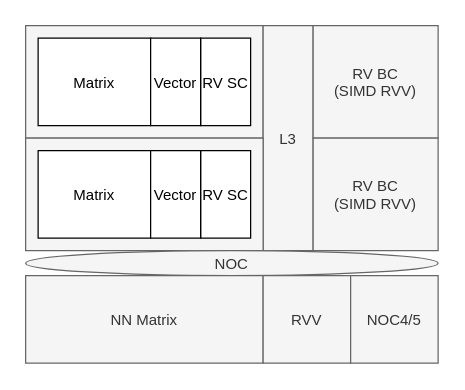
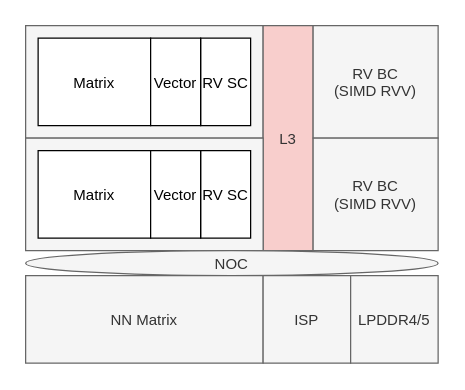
- <mxCell id="5" value="L3" style="rounded=0;fillColor=#f5f5f5;fontColor=#333333;strokeColor=#666666;" vertex="1" parent="1"><mxGeometry x="210" y="20" width="40" height="180" as="geometry" /></mxCell>
+ <mxCell id="5" value="L3" style="rounded=0;fillColor=#f8cecc;fontColor=#333333;strokeColor=#666666;" vertex="1" parent="1"><mxGeometry x="210" y="20" width="40" height="180" as="geometry" /></mxCell>
- <mxCell id="15" value="RVV" style="rounded=0;fillColor=#f5f5f5;fontColor=#333333;strokeColor=#666666;" vertex="1" parent="1"><mxGeometry x="210" y="220" width="70" height="70" as="geometry" /></mxCell>
+ <mxCell id="15" value="ISP" style="rounded=0;fillColor=#f5f5f5;fontColor=#333333;strokeColor=#666666;" vertex="1" parent="1"><mxGeometry x="210" y="220" width="70" height="70" as="geometry" /></mxCell>
- <mxCell id="16" value="NOC4/5" style="rounded=0;fillColor=#f5f5f5;fontColor=#333333;strokeColor=#666666;" vertex="1" parent="1"><mxGeometry x="280" y="220" width="70" height="70" as="geometry" /></mxCell>
+ <mxCell id="16" value="LPDDR4/5" style="rounded=0;fillColor=#f5f5f5;fontColor=#333333;strokeColor=#666666;" vertex="1" parent="1"><mxGeometry x="280" y="220" width="70" height="70" as="geometry" /></mxCell>
